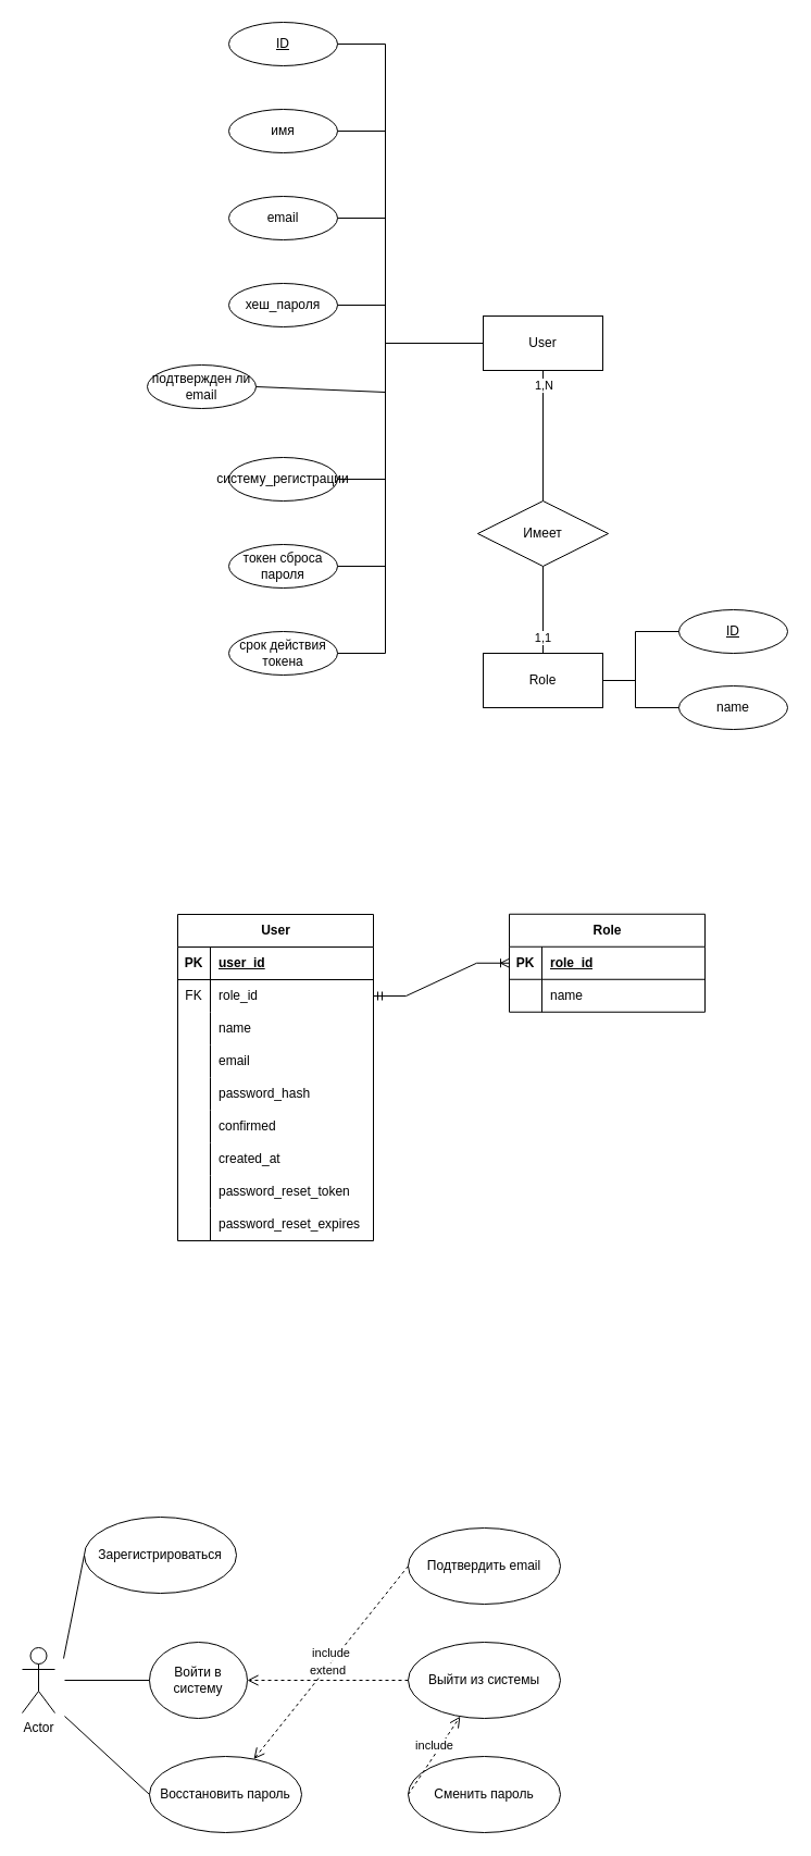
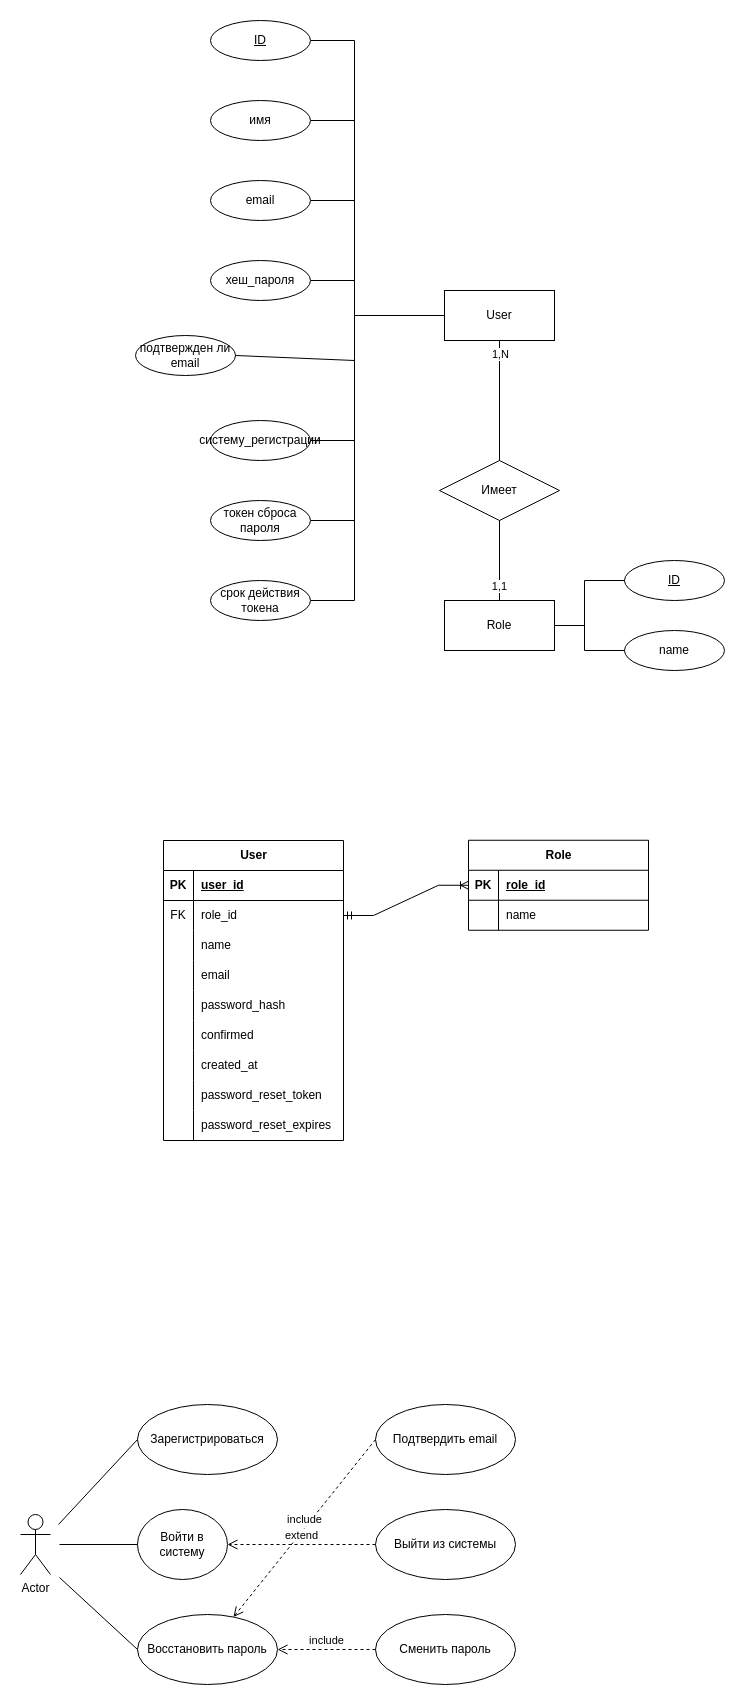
- <mxCell id="70" value="Зарегистрироваться" style="ellipse;whiteSpace=wrap;html=1;" vertex="1" parent="1"><mxGeometry x="77" y="1394" width="140" height="70" as="geometry" /></mxCell>
+ <mxCell id="70" value="Зарегистрироваться" style="ellipse;whiteSpace=wrap;html=1;" vertex="1" parent="1"><mxGeometry x="137" y="1404" width="140" height="70" as="geometry" /></mxCell>
- <mxCell id="80" value="include" style="html=1;verticalAlign=bottom;endArrow=open;dashed=1;endSize=8;curved=0;rounded=0;exitX=0;exitY=0.5;exitDx=0;exitDy=0;" edge="1" parent="1" source="78" target="77"><mxGeometry relative="1" as="geometry"><mxPoint x="419" y="1569" as="sourcePoint" /><mxPoint x="321" y="1569" as="targetPoint" /><mxPoint as="offset" /></mxGeometry></mxCell>
+ <mxCell id="80" value="include" style="html=1;verticalAlign=bottom;endArrow=open;dashed=1;endSize=8;curved=0;rounded=0;entryX=1;entryY=0.5;entryDx=0;entryDy=0;exitX=0;exitY=0.5;exitDx=0;exitDy=0;" edge="1" parent="1" source="78" target="72"><mxGeometry relative="1" as="geometry"><mxPoint x="419" y="1569" as="sourcePoint" /><mxPoint x="321" y="1569" as="targetPoint" /><mxPoint as="offset" /></mxGeometry></mxCell>
